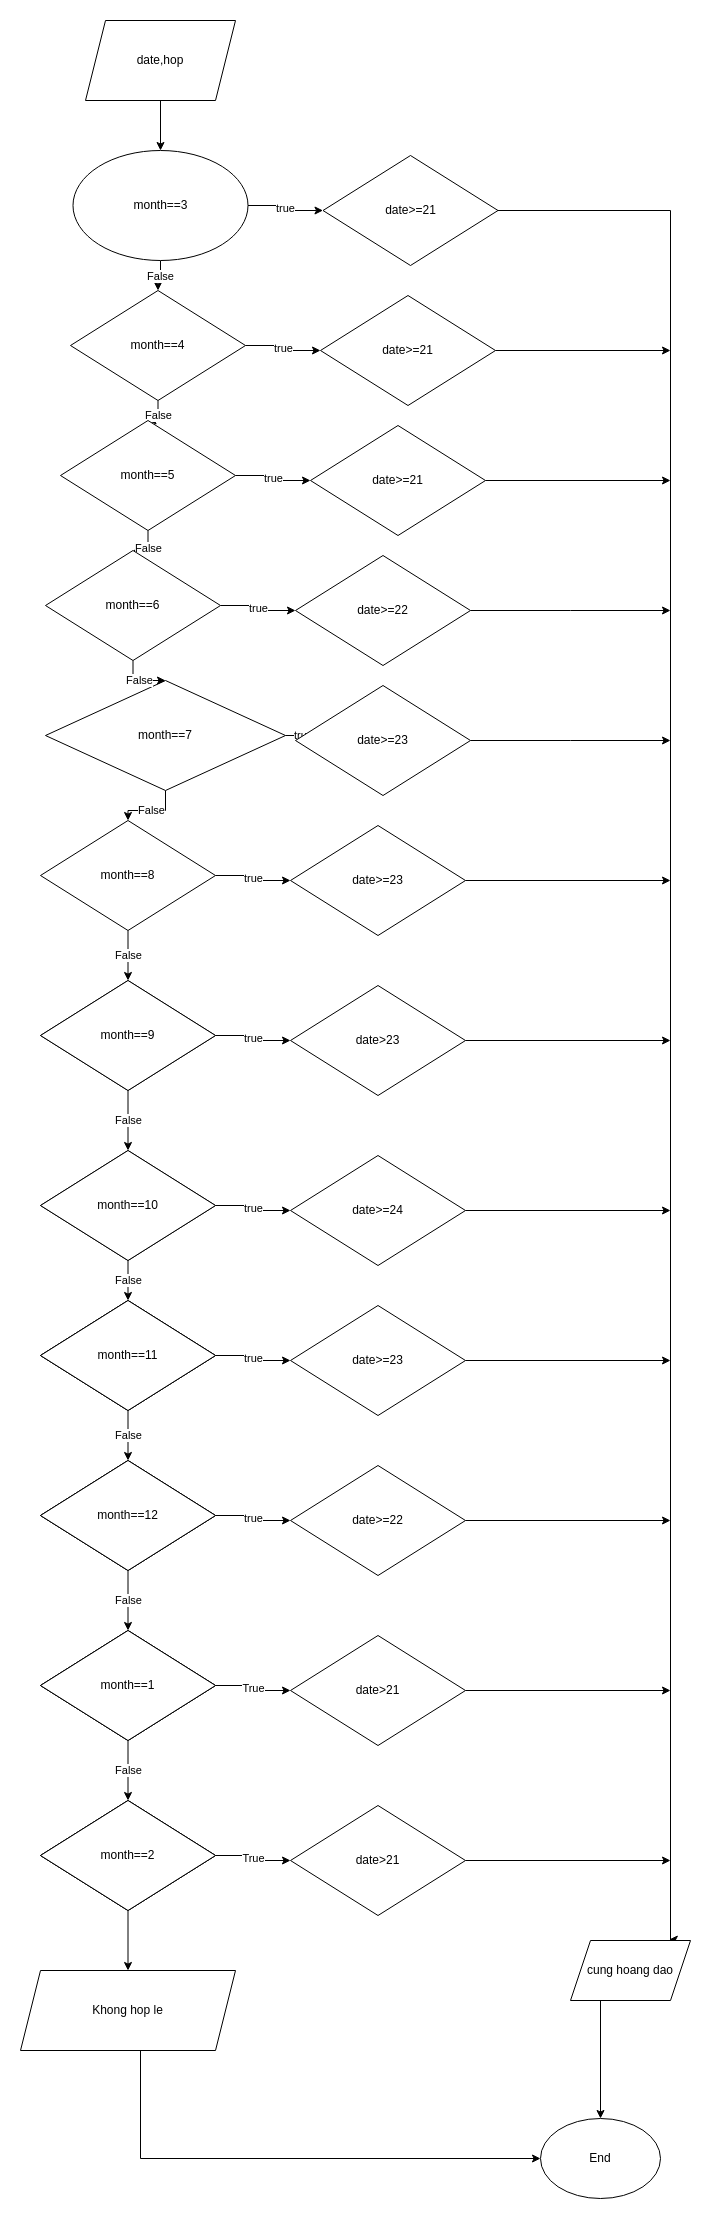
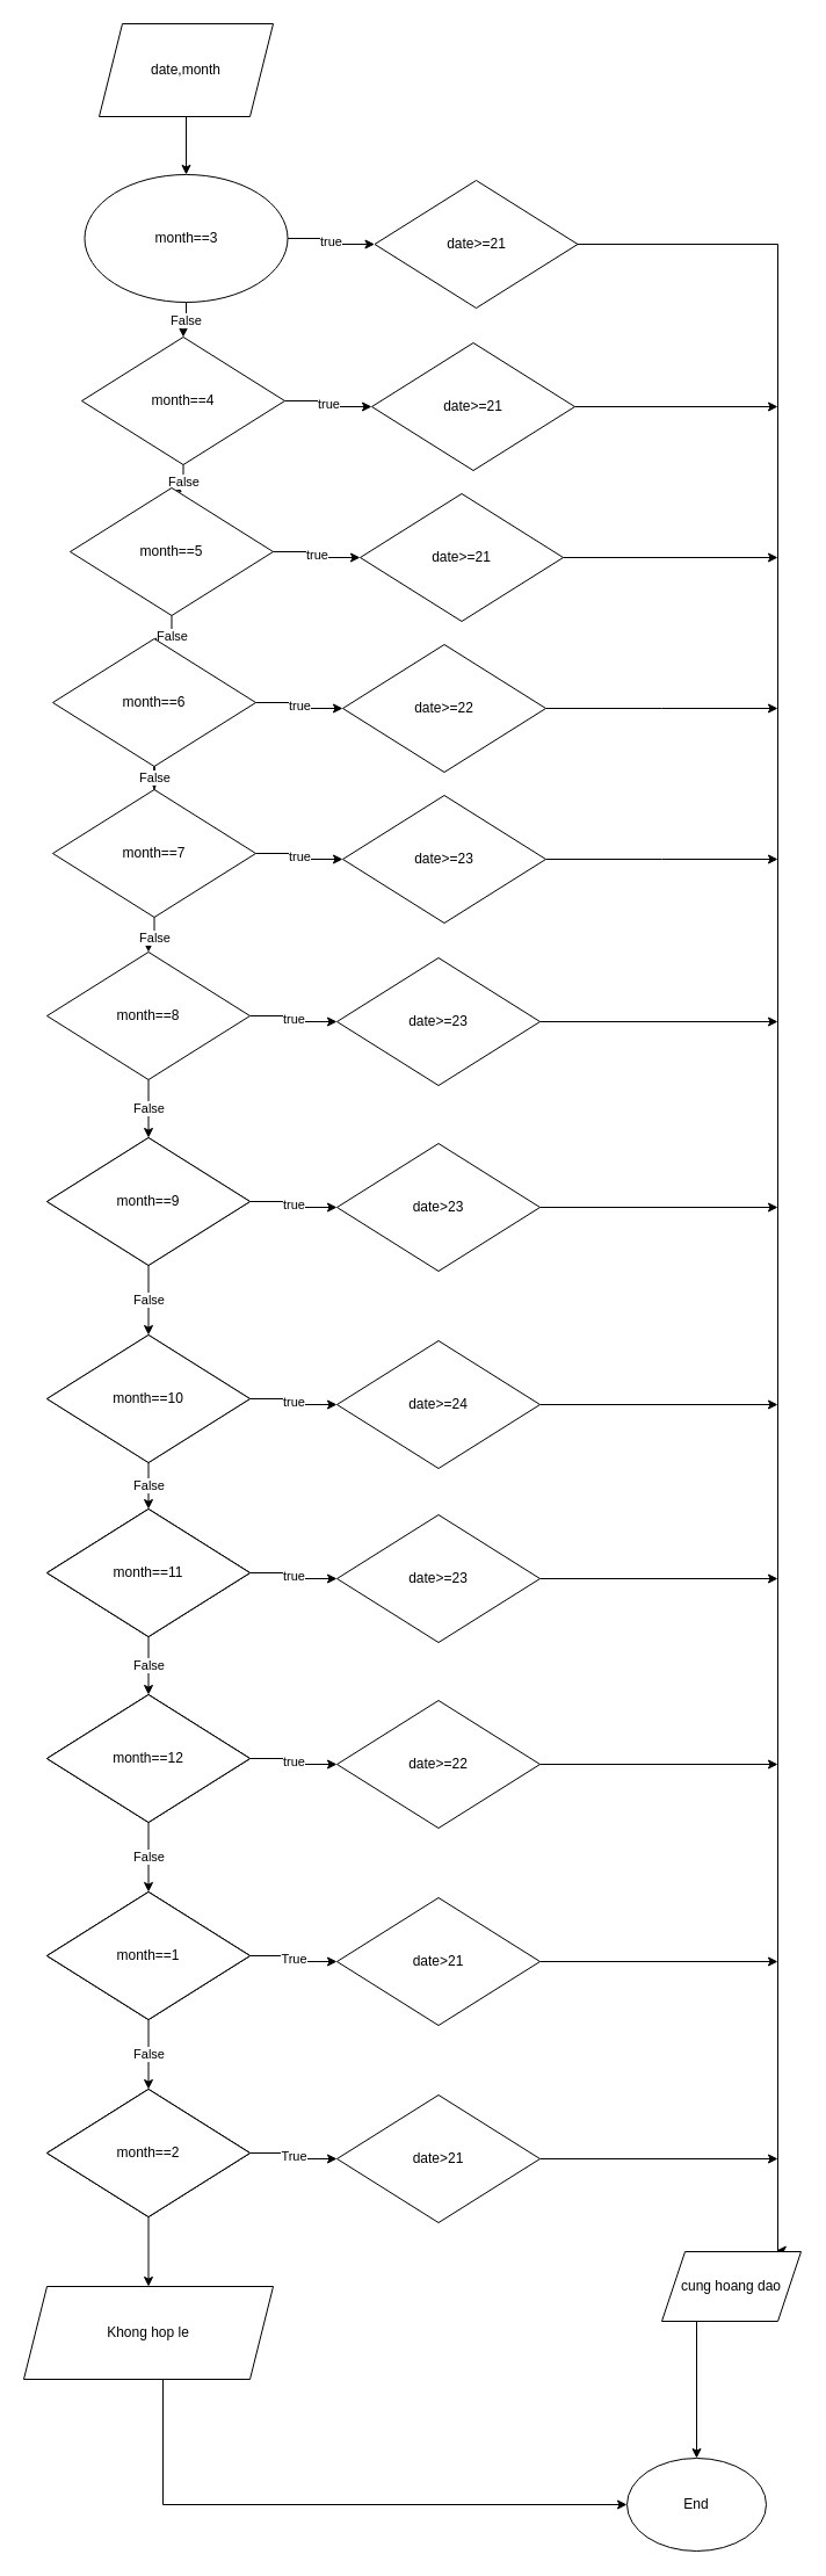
- <mxCell id="3" value="date,hop" style="shape=parallelogram;perimeter=parallelogramPerimeter;whiteSpace=wrap;html=1;fixedSize=1;" parent="1" vertex="1"><mxGeometry x="85" y="20" width="150" height="80" as="geometry" /></mxCell>
+ <mxCell id="3" value="date,month" style="shape=parallelogram;perimeter=parallelogramPerimeter;whiteSpace=wrap;html=1;fixedSize=1;" parent="1" vertex="1"><mxGeometry x="85" y="20" width="150" height="80" as="geometry" /></mxCell>
- <mxCell id="30" value="month==7" style="rhombus;whiteSpace=wrap;html=1;" parent="1" vertex="1"><mxGeometry x="45" y="680" width="240" height="110" as="geometry" /></mxCell>
+ <mxCell id="30" value="month==7" style="rhombus;whiteSpace=wrap;html=1;" parent="1" vertex="1"><mxGeometry x="45" y="680" width="175" height="110" as="geometry" /></mxCell>
